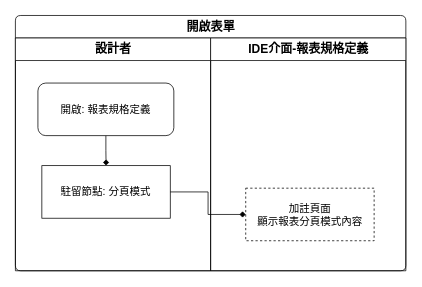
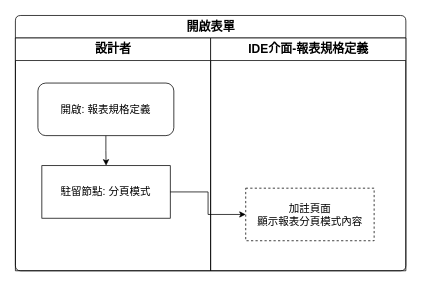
- <mxCell id="4" style="edgeStyle=orthogonalEdgeStyle;rounded=0;orthogonalLoop=1;jettySize=auto;html=1;endArrow=diamond;" edge="1" parent="3" source="5" target="6"><mxGeometry relative="1" as="geometry" /></mxCell>
+ <mxCell id="4" style="edgeStyle=orthogonalEdgeStyle;rounded=0;orthogonalLoop=1;jettySize=auto;html=1;" edge="1" parent="3" source="5" target="6"><mxGeometry relative="1" as="geometry" /></mxCell>
- <mxCell id="9" style="edgeStyle=orthogonalEdgeStyle;rounded=0;orthogonalLoop=1;jettySize=auto;html=1;endArrow=diamond;" edge="1" parent="2" source="6" target="8"><mxGeometry relative="1" as="geometry" /></mxCell>
+ <mxCell id="9" style="edgeStyle=orthogonalEdgeStyle;rounded=0;orthogonalLoop=1;jettySize=auto;html=1;" edge="1" parent="2" source="6" target="8"><mxGeometry relative="1" as="geometry" /></mxCell>
